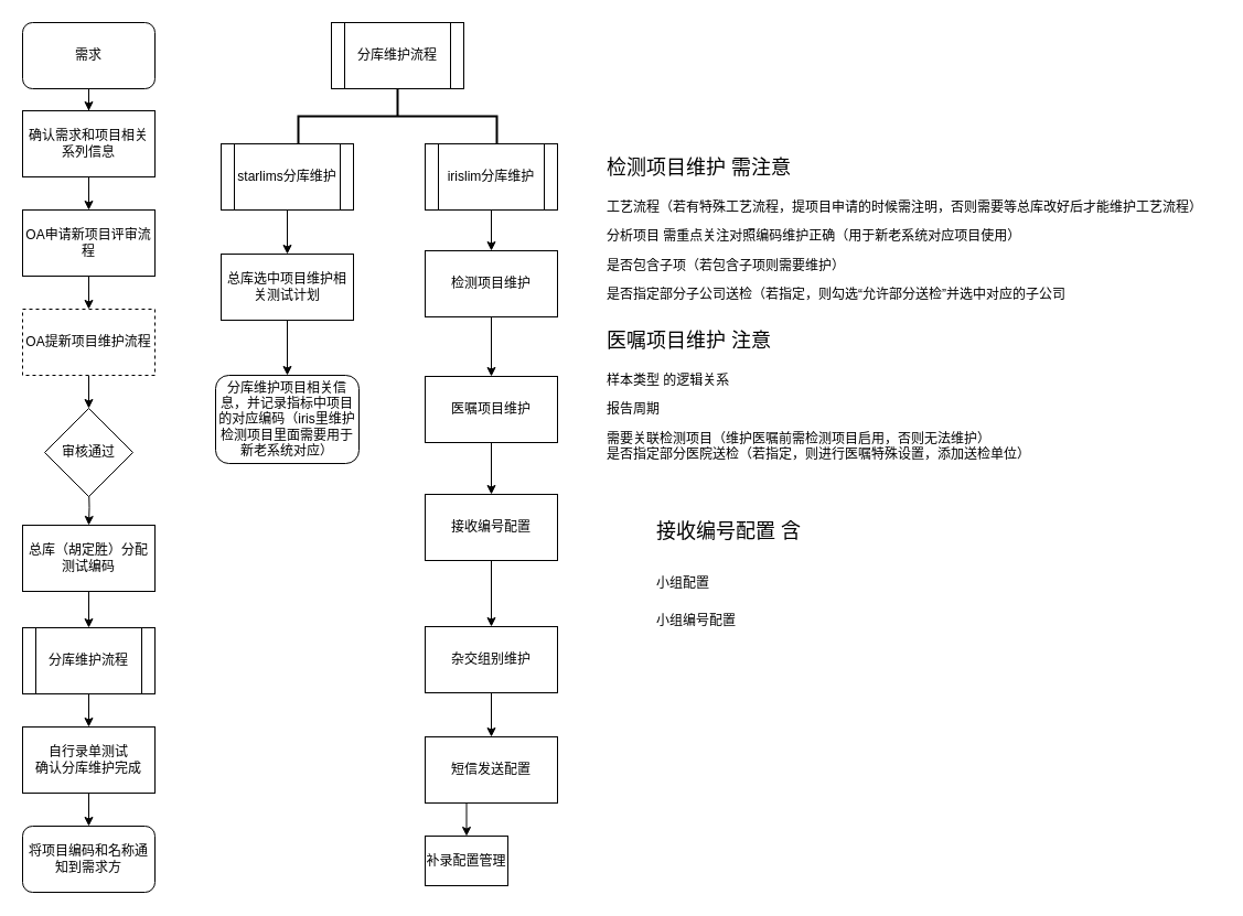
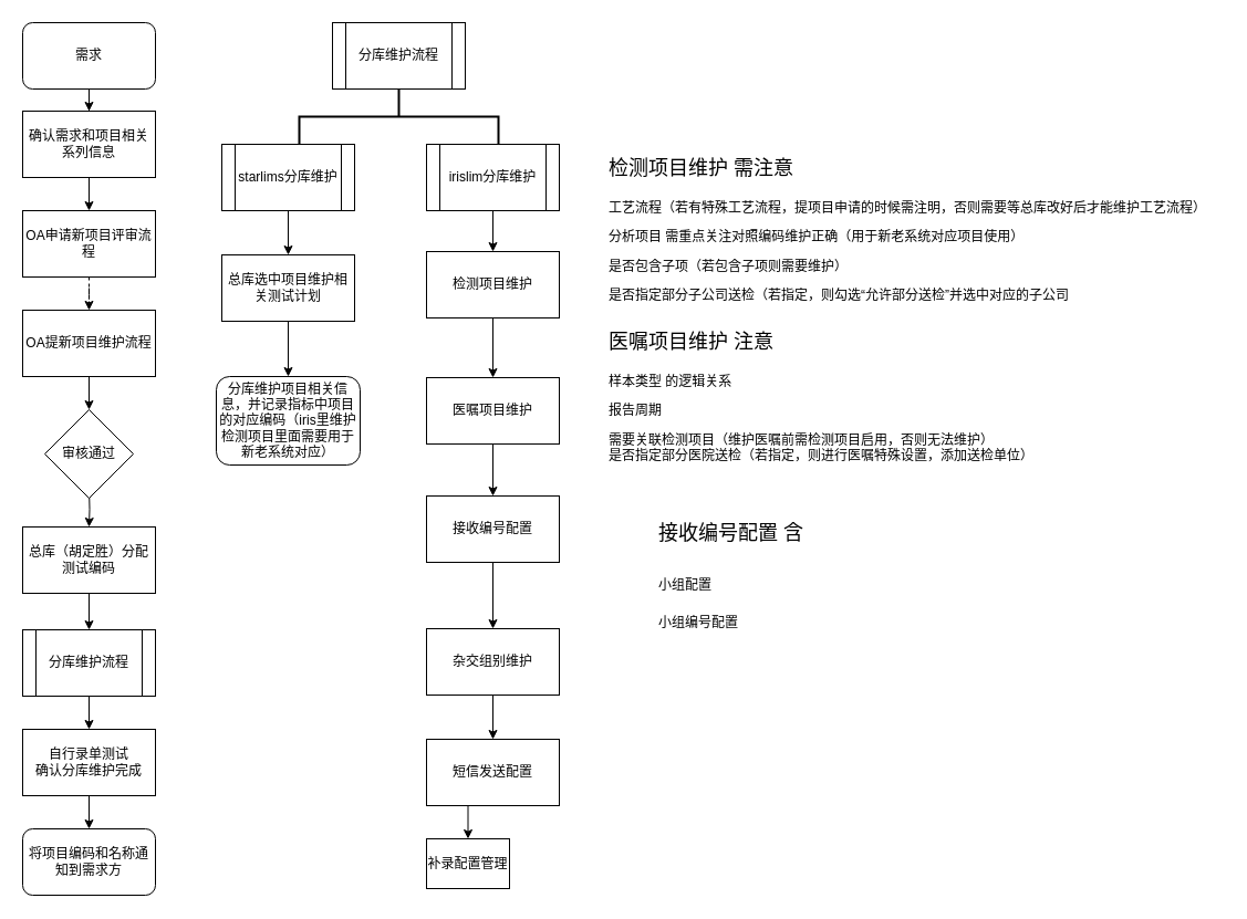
- <mxCell id="4" style="edgeStyle=orthogonalEdgeStyle;rounded=0;orthogonalLoop=1;jettySize=auto;html=1;exitX=0.5;exitY=1;exitDx=0;exitDy=0;" edge="1" parent="1" source="5" target="7"><mxGeometry relative="1" as="geometry" /></mxCell>
+ <mxCell id="4" style="edgeStyle=orthogonalEdgeStyle;rounded=0;orthogonalLoop=1;jettySize=auto;html=1;exitX=0.5;exitY=1;exitDx=0;exitDy=0;dashed=1;" edge="1" parent="1" source="5" target="7"><mxGeometry relative="1" as="geometry" /></mxCell>
- <mxCell id="7" value="OA提新项目维护流程" style="rounded=0;whiteSpace=wrap;html=1;dashed=1;" vertex="1" parent="1"><mxGeometry x="20" y="280" width="120" height="60" as="geometry" /></mxCell>
+ <mxCell id="7" value="OA提新项目维护流程" style="rounded=0;whiteSpace=wrap;html=1;" vertex="1" parent="1"><mxGeometry x="20" y="280" width="120" height="60" as="geometry" /></mxCell>
